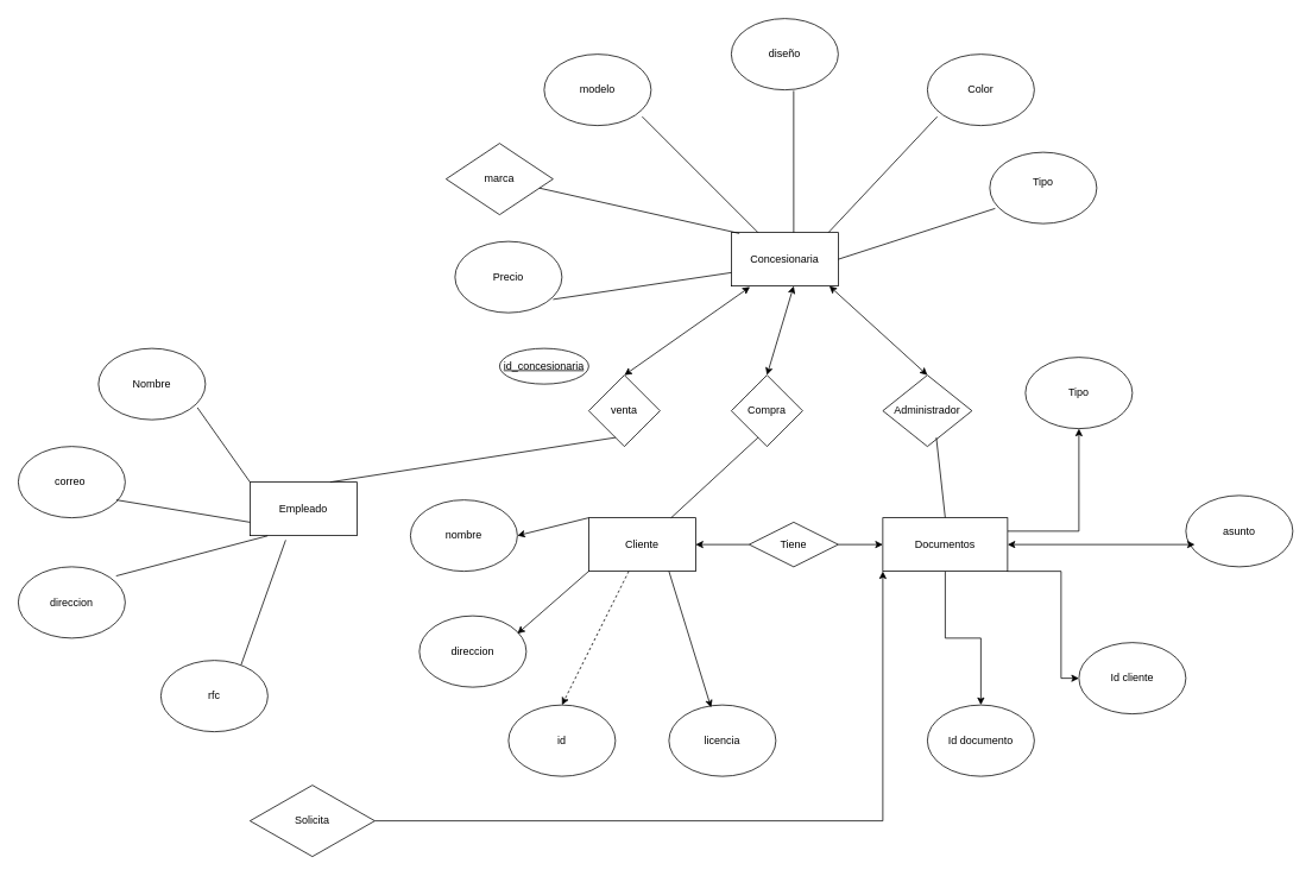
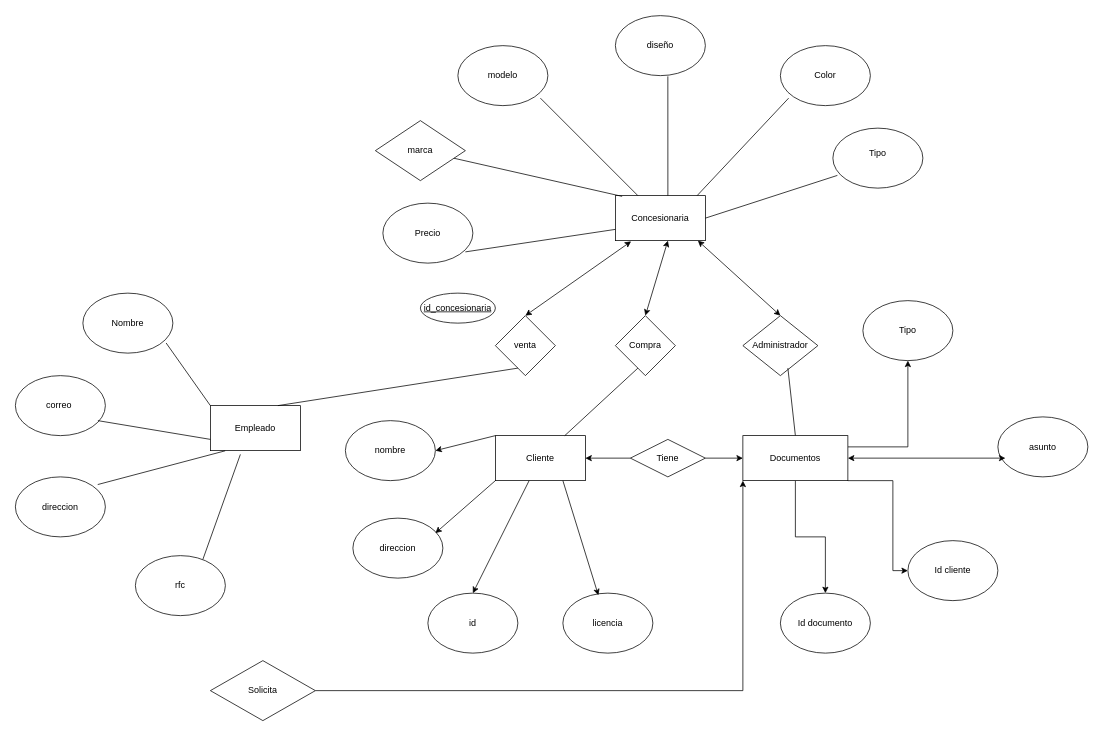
- <mxCell id="49" value="" style="endArrow=classic;html=1;rounded=0;entryX=0.5;entryY=0;entryDx=0;entryDy=0;dashed=1;" parent="1" source="22" target="48" edge="1"><mxGeometry width="50" height="50" relative="1" as="geometry"><mxPoint x="750" y="650" as="sourcePoint" /><mxPoint x="800" y="600" as="targetPoint" /></mxGeometry></mxCell>
+ <mxCell id="49" value="" style="endArrow=classic;html=1;rounded=0;entryX=0.5;entryY=0;entryDx=0;entryDy=0;" parent="1" source="22" target="48" edge="1"><mxGeometry width="50" height="50" relative="1" as="geometry"><mxPoint x="750" y="650" as="sourcePoint" /><mxPoint x="800" y="600" as="targetPoint" /></mxGeometry></mxCell>
